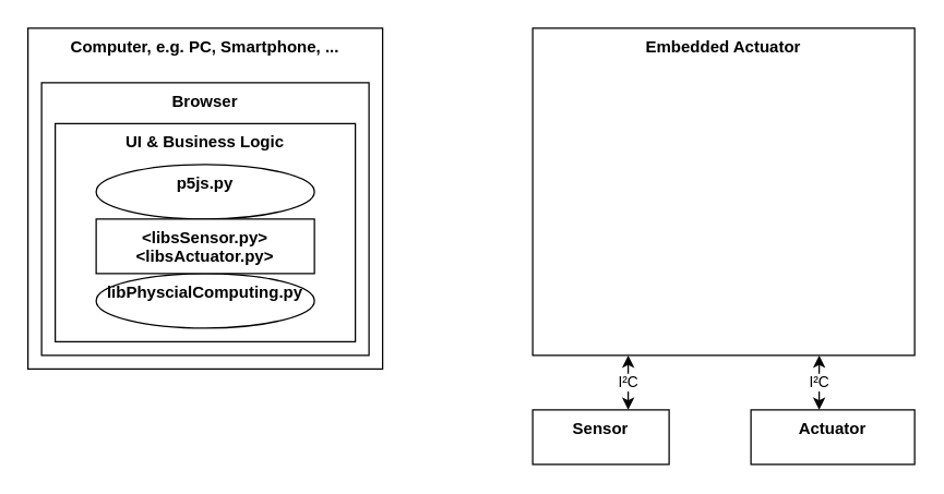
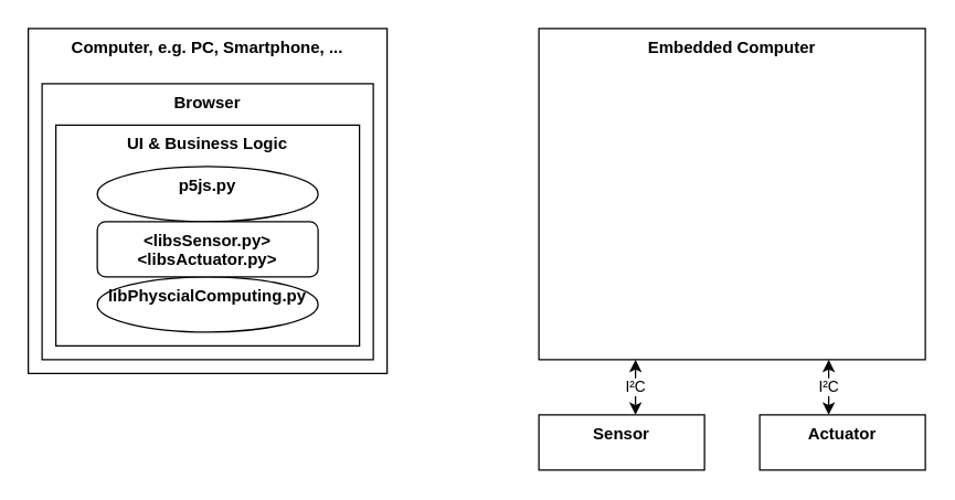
- <mxCell id="6" value="&lt;b&gt;Embedded Actuator&lt;/b&gt;" style="rounded=0;whiteSpace=wrap;html=1;verticalAlign=top;" vertex="1" parent="1"><mxGeometry x="390" y="20" width="280" height="240" as="geometry" /></mxCell>
+ <mxCell id="6" value="&lt;b&gt;Embedded Computer&lt;/b&gt;" style="rounded=0;whiteSpace=wrap;html=1;verticalAlign=top;" vertex="1" parent="1"><mxGeometry x="390" y="20" width="280" height="240" as="geometry" /></mxCell>
- <mxCell id="10" value="&lt;b&gt;&amp;lt;libsSensor.py&amp;gt;&lt;br&gt;&lt;/b&gt;&lt;b&gt;&amp;lt;libsActuator.py&amp;gt;&lt;/b&gt;&lt;b&gt;&lt;br&gt;&lt;/b&gt;" style="rounded=0;whiteSpace=wrap;html=1;verticalAlign=top;" vertex="1" parent="1"><mxGeometry x="70" y="160" width="160" height="40" as="geometry" /></mxCell>
+ <mxCell id="10" value="&lt;b&gt;&amp;lt;libsSensor.py&amp;gt;&lt;br&gt;&lt;/b&gt;&lt;b&gt;&amp;lt;libsActuator.py&amp;gt;&lt;/b&gt;&lt;b&gt;&lt;br&gt;&lt;/b&gt;" style="whiteSpace=wrap;html=1;verticalAlign=top;rounded=1;" vertex="1" parent="1"><mxGeometry x="70" y="160" width="160" height="40" as="geometry" /></mxCell>
- <mxCell id="11" value="&lt;b&gt;Sensor&lt;br&gt;&lt;/b&gt;" style="rounded=0;whiteSpace=wrap;html=1;verticalAlign=top;" vertex="1" parent="1"><mxGeometry x="390" y="300" width="100" height="40" as="geometry" /></mxCell>
+ <mxCell id="11" value="&lt;b&gt;Sensor&lt;br&gt;&lt;/b&gt;" style="rounded=0;whiteSpace=wrap;html=1;verticalAlign=top;" vertex="1" parent="1"><mxGeometry x="390" y="300" width="120" height="40" as="geometry" /></mxCell>
